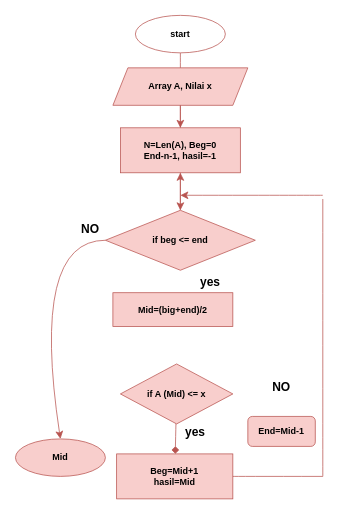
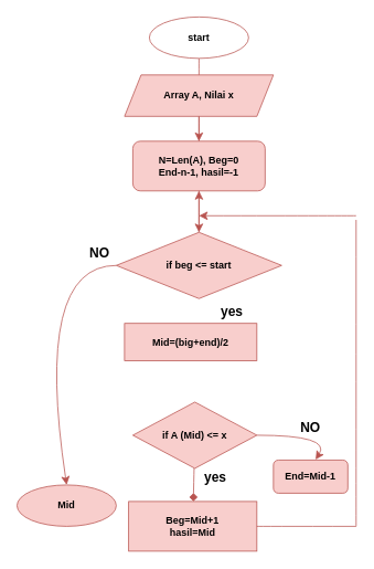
- <mxCell id="6" value="N=Len(A), Beg=0&lt;div&gt;End-n-1, hasil=-1&lt;/div&gt;" style="rounded=0;whiteSpace=wrap;html=1;fillColor=#f8cecc;strokeColor=#b85450;fontStyle=1" parent="1" vertex="1"><mxGeometry x="160" y="170" width="160" height="60" as="geometry" /></mxCell>
+ <mxCell id="6" value="N=Len(A), Beg=0&lt;div&gt;End-n-1, hasil=-1&lt;/div&gt;" style="whiteSpace=wrap;html=1;fillColor=#f8cecc;strokeColor=#b85450;fontStyle=1;rounded=1;" parent="1" vertex="1"><mxGeometry x="160" y="170" width="160" height="60" as="geometry" /></mxCell>
- <mxCell id="9" value="if beg &amp;lt;= end" style="rhombus;whiteSpace=wrap;html=1;fillColor=#f8cecc;strokeColor=#b85450;fontStyle=1" parent="1" vertex="1"><mxGeometry x="140" y="280" width="200" height="80" as="geometry" /></mxCell>
+ <mxCell id="9" value="if beg &amp;lt;= start" style="rhombus;whiteSpace=wrap;html=1;fillColor=#f8cecc;strokeColor=#b85450;fontStyle=1" parent="1" vertex="1"><mxGeometry x="140" y="280" width="200" height="80" as="geometry" /></mxCell>
+ <mxCell id="16" style="edgeStyle=none;curved=1;rounded=0;orthogonalLoop=1;jettySize=auto;html=1;entryX=0.567;entryY=-0.012;entryDx=0;entryDy=0;entryPerimeter=0;fontSize=12;startSize=8;endSize=8;fillColor=#f8cecc;strokeColor=#b85450;fontStyle=1" parent="1" source="12" target="14" edge="1"><mxGeometry relative="1" as="geometry"><Array as="points"><mxPoint x="400" y="525" /></Array></mxGeometry></mxCell>
